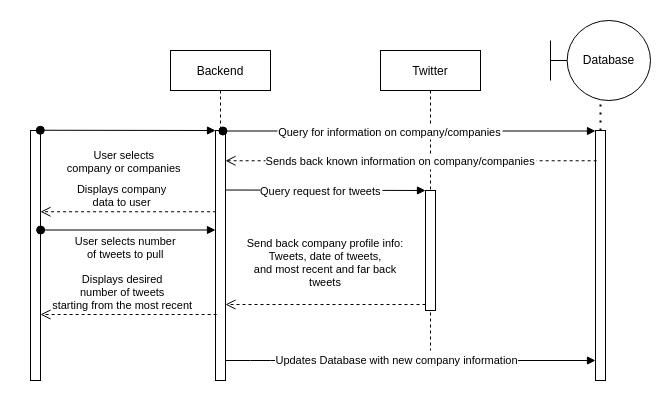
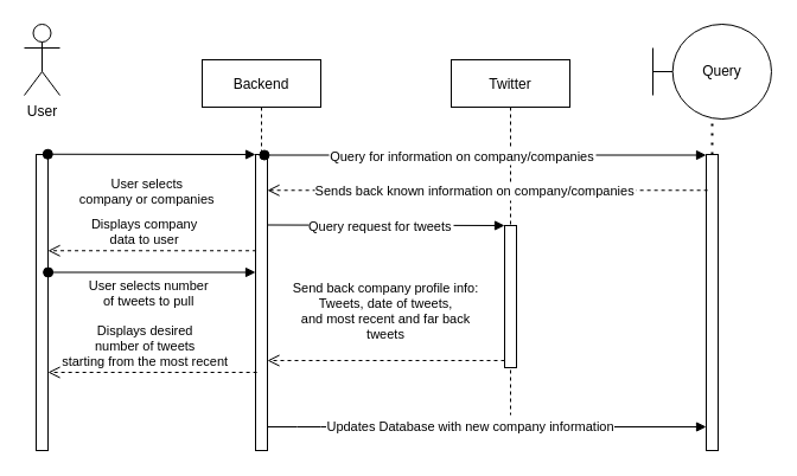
+ <mxCell id="13" value="User" style="shape=umlActor;verticalLabelPosition=bottom;verticalAlign=top;html=1;outlineConnect=0;" vertex="1" parent="1"><mxGeometry x="20" width="30" height="60" as="geometry" y="20" /></mxCell>
- <mxCell id="8" value="Database" style="shape=umlBoundary;whiteSpace=wrap;html=1;" vertex="1" parent="1"><mxGeometry x="550" width="100" height="80" as="geometry" y="20" /></mxCell>
+ <mxCell id="8" value="Query" style="shape=umlBoundary;whiteSpace=wrap;html=1;" vertex="1" parent="1"><mxGeometry x="550" width="100" height="80" as="geometry" y="20" /></mxCell>
